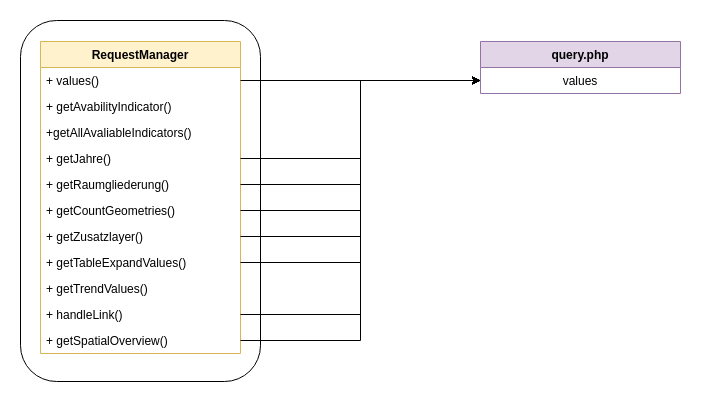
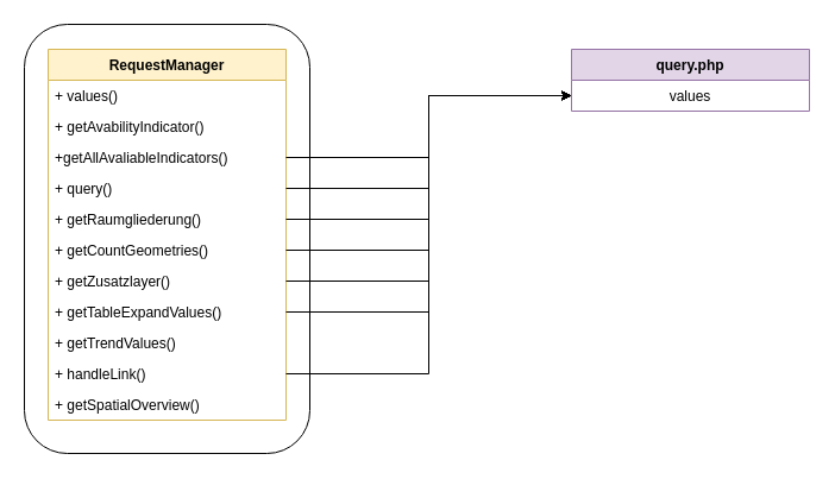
- <mxCell id="17" style="edgeStyle=orthogonalEdgeStyle;rounded=0;orthogonalLoop=1;jettySize=auto;html=1;exitX=1;exitY=0.5;exitDx=0;exitDy=0;entryX=0;entryY=0.5;entryDx=0;entryDy=0;" edge="1" parent="1" source="4" target="16"><mxGeometry relative="1" as="geometry" /></mxCell>
+ <mxCell id="18" style="edgeStyle=orthogonalEdgeStyle;rounded=0;orthogonalLoop=1;jettySize=auto;html=1;exitX=1;exitY=0.5;exitDx=0;exitDy=0;entryX=0;entryY=0.5;entryDx=0;entryDy=0;" edge="1" parent="1" source="6" target="16"><mxGeometry relative="1" as="geometry" /></mxCell>
- <mxCell id="7" value="+ getJahre()" style="text;strokeColor=none;fillColor=none;align=left;verticalAlign=top;spacingLeft=4;spacingRight=4;overflow=hidden;rotatable=0;points=[[0,0.5],[1,0.5]];portConstraint=eastwest;" vertex="1" parent="3"><mxGeometry y="104" width="200" height="26" as="geometry" /></mxCell>
+ <mxCell id="7" value="+ query()" style="text;strokeColor=none;fillColor=none;align=left;verticalAlign=top;spacingLeft=4;spacingRight=4;overflow=hidden;rotatable=0;points=[[0,0.5],[1,0.5]];portConstraint=eastwest;" vertex="1" parent="3"><mxGeometry y="104" width="200" height="26" as="geometry" /></mxCell>
- <mxCell id="24" style="edgeStyle=orthogonalEdgeStyle;rounded=0;orthogonalLoop=1;jettySize=auto;html=1;exitX=1;exitY=0.5;exitDx=0;exitDy=0;entryX=0;entryY=0.5;entryDx=0;entryDy=0;" edge="1" parent="1" source="13" target="16"><mxGeometry relative="1" as="geometry" /></mxCell>
+ <mxCell id="24" style="edgeStyle=orthogonalEdgeStyle;rounded=0;orthogonalLoop=1;jettySize=auto;html=1;exitX=1;exitY=0.5;exitDx=0;exitDy=0;entryX=0;entryY=0.5;entryDx=0;entryDy=0;endArrow=open;" edge="1" parent="1" source="13" target="16"><mxGeometry relative="1" as="geometry" /></mxCell>
- <mxCell id="25" style="edgeStyle=orthogonalEdgeStyle;rounded=0;orthogonalLoop=1;jettySize=auto;html=1;exitX=1;exitY=0.5;exitDx=0;exitDy=0;entryX=0;entryY=0.5;entryDx=0;entryDy=0;" edge="1" parent="1" source="14" target="16"><mxGeometry relative="1" as="geometry" /></mxCell>
